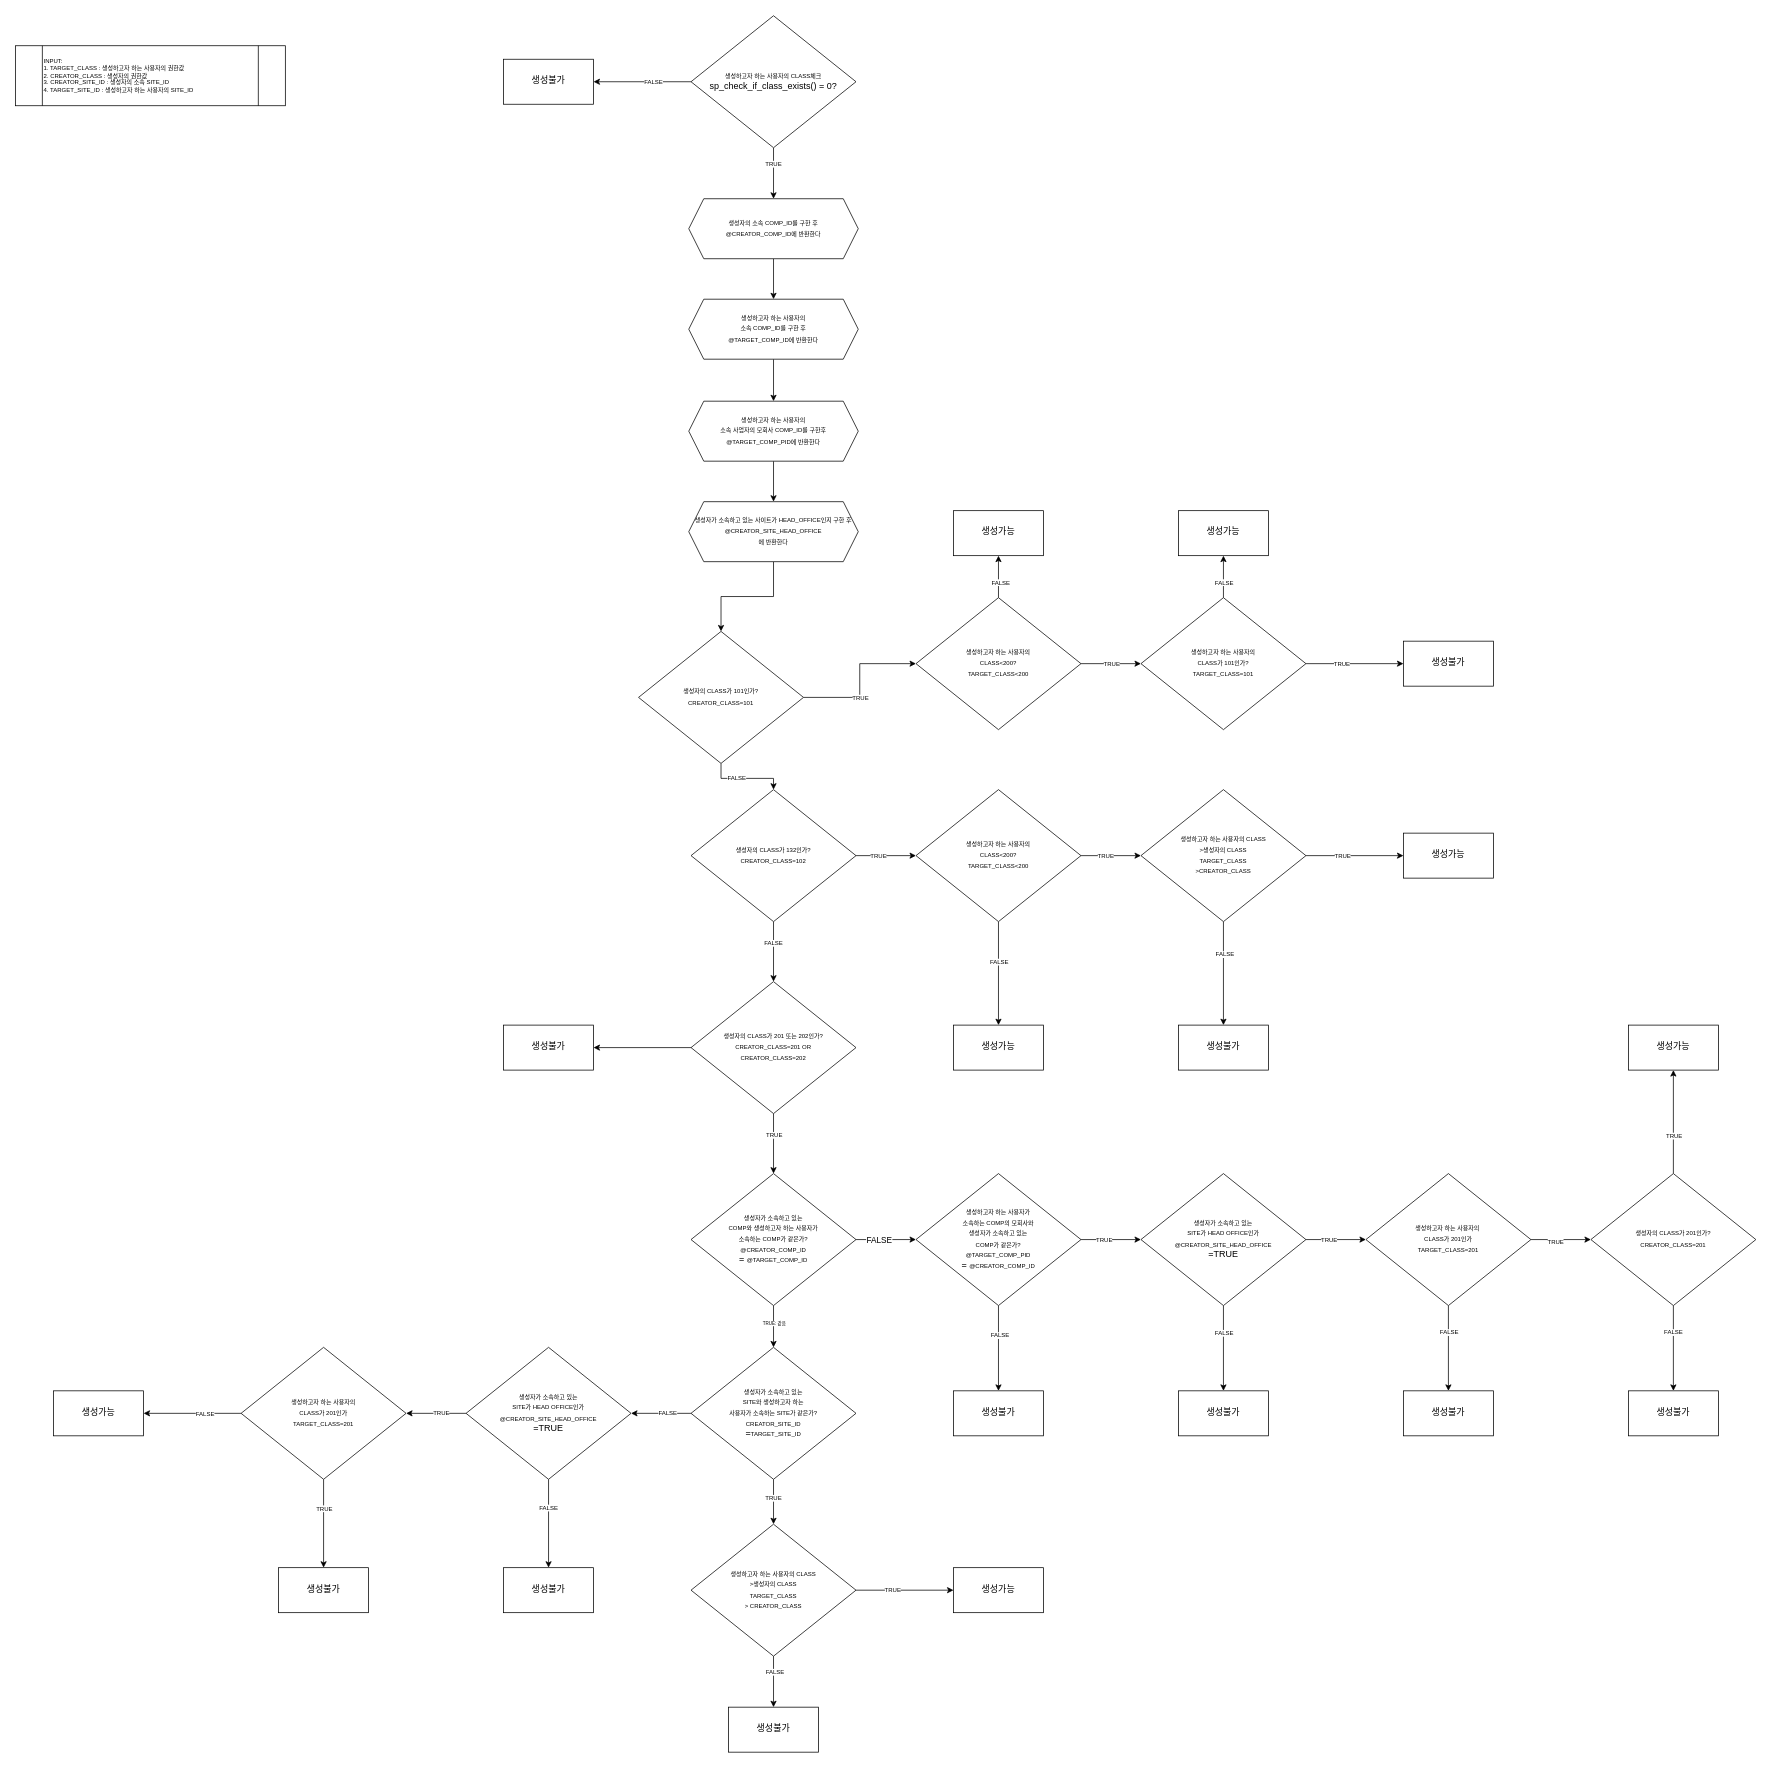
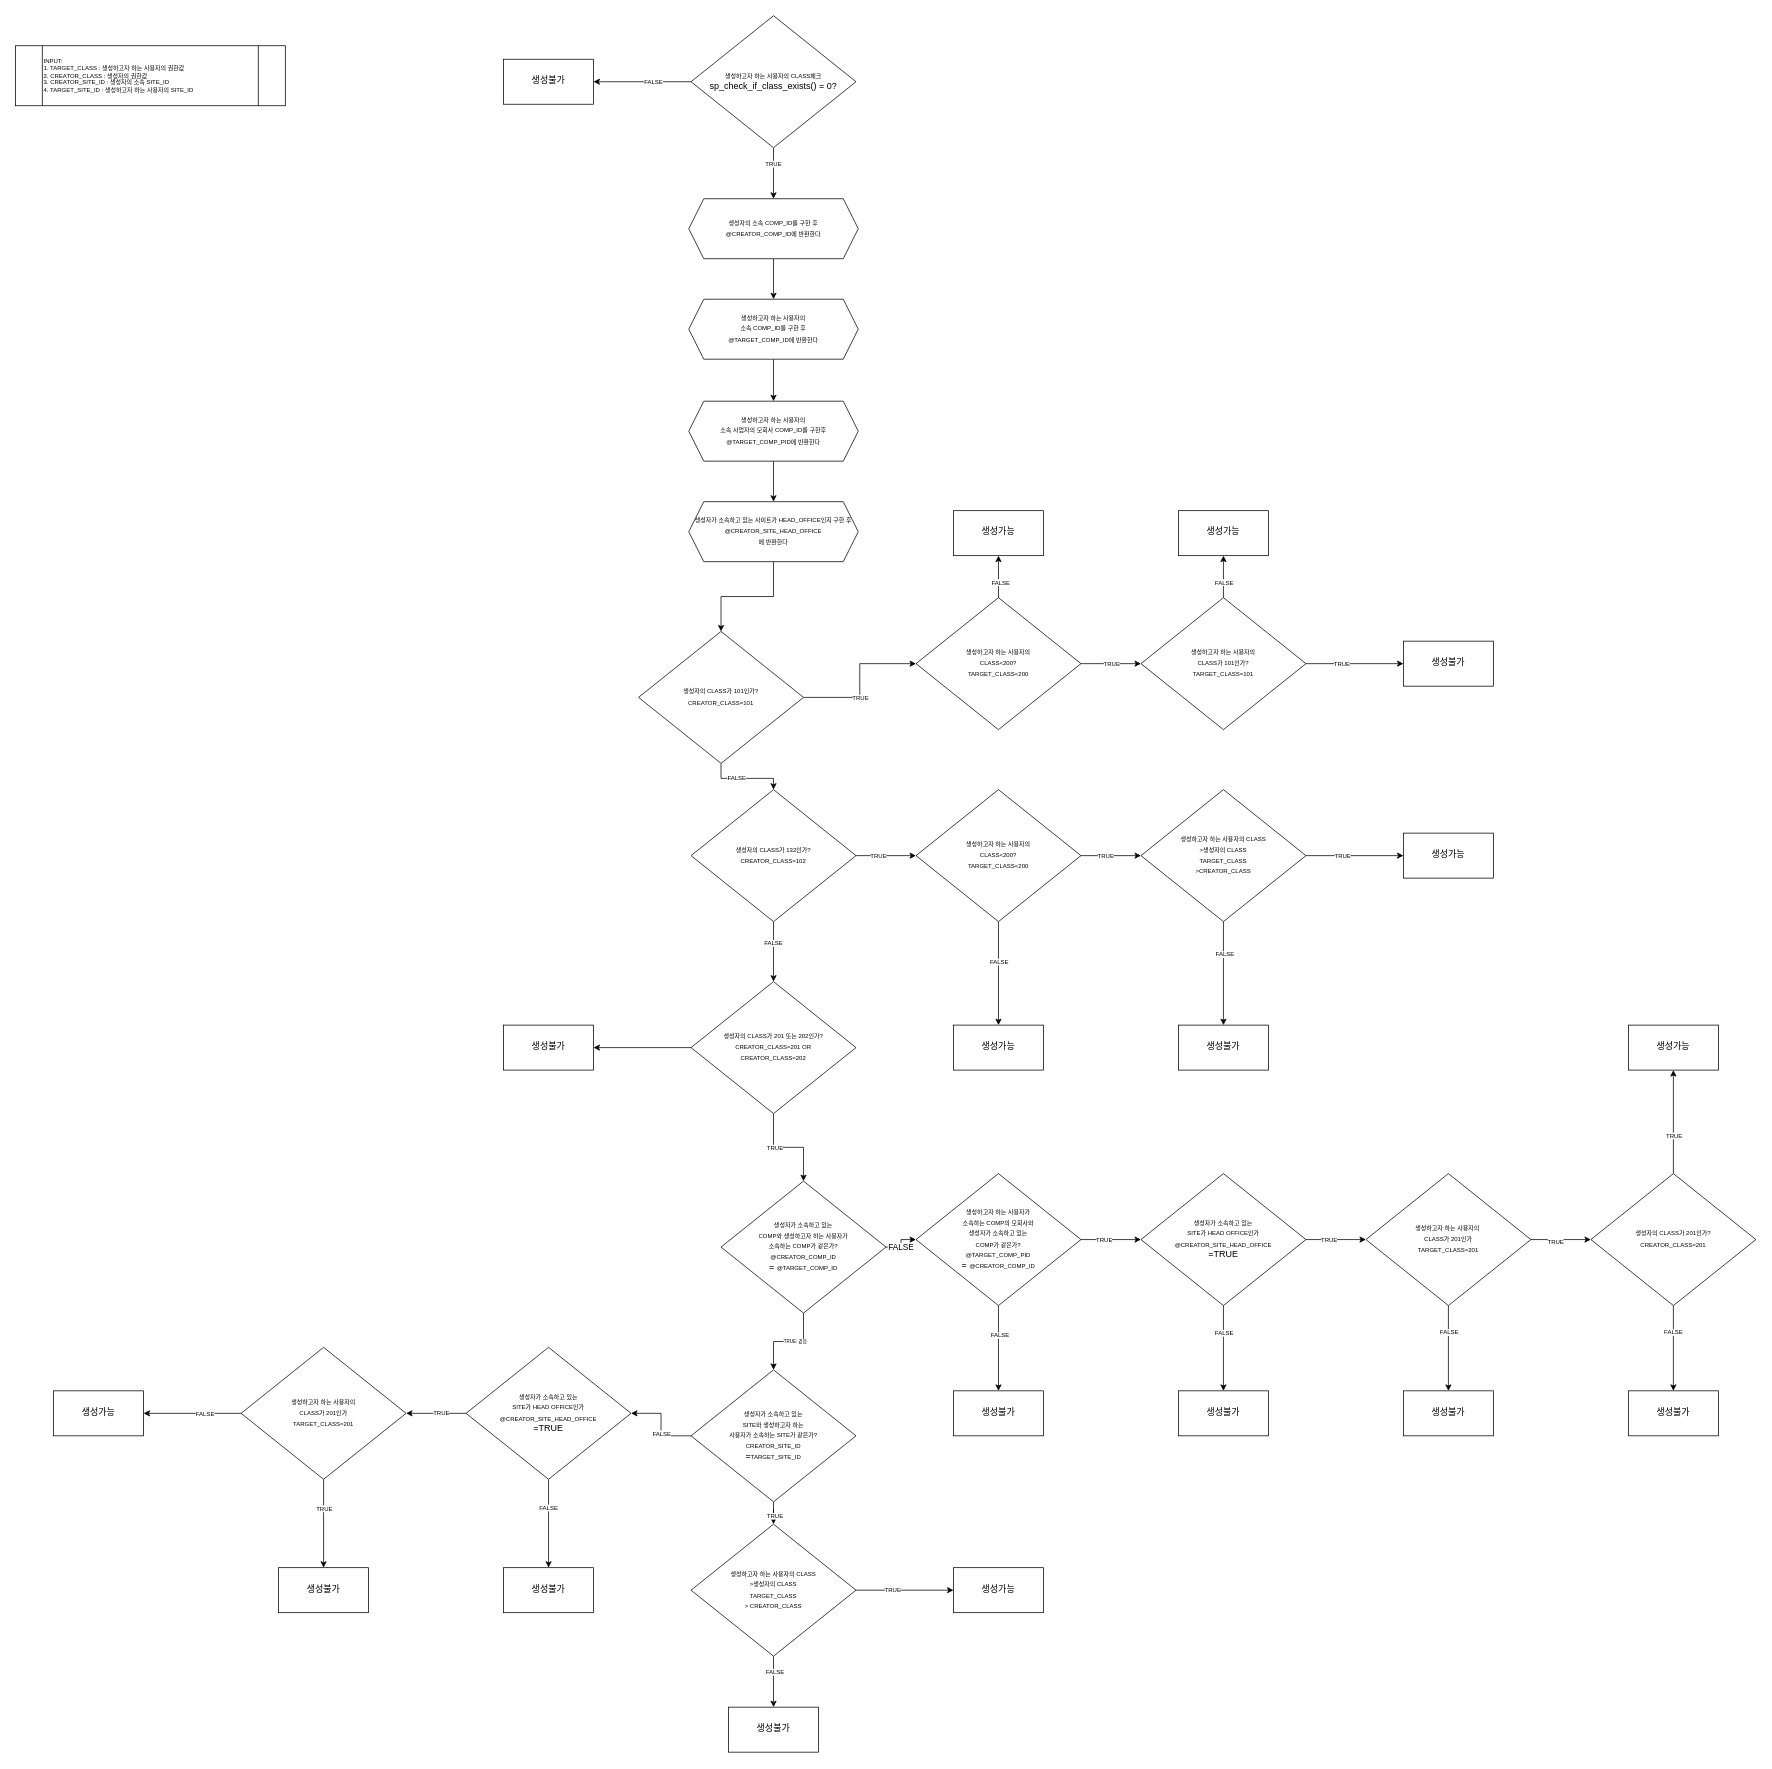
- <mxCell id="6" value="&lt;font&gt;&lt;span style=&quot;font-size: 8px&quot;&gt;생성자가 소속하고 있는&lt;br&gt;COMP와 생성하고자 하는 사용자가&lt;br&gt;소속하는 COMP가 같은가?&lt;br&gt;&lt;/span&gt;&lt;span style=&quot;font-size: 8px&quot;&gt;@CREATOR_COMP_ID&lt;/span&gt;&lt;span style=&quot;font-size: 8px ; text-align: left&quot;&gt;&lt;br&gt;&lt;/span&gt;=&amp;nbsp;&lt;span style=&quot;font-size: 8px&quot;&gt;@TARGET_COMP_ID&lt;/span&gt;&lt;br&gt;&lt;/font&gt;" style="rhombus;whiteSpace=wrap;html=1;shadow=0;fontFamily=Helvetica;fontSize=12;align=center;strokeWidth=1;spacing=6;spacingTop=-4;" vertex="1" parent="1"><mxGeometry x="921" y="1564" width="220" height="176" as="geometry" /></mxCell>
+ <mxCell id="6" value="&lt;font&gt;&lt;span style=&quot;font-size: 8px&quot;&gt;생성자가 소속하고 있는&lt;br&gt;COMP와 생성하고자 하는 사용자가&lt;br&gt;소속하는 COMP가 같은가?&lt;br&gt;&lt;/span&gt;&lt;span style=&quot;font-size: 8px&quot;&gt;@CREATOR_COMP_ID&lt;/span&gt;&lt;span style=&quot;font-size: 8px ; text-align: left&quot;&gt;&lt;br&gt;&lt;/span&gt;=&amp;nbsp;&lt;span style=&quot;font-size: 8px&quot;&gt;@TARGET_COMP_ID&lt;/span&gt;&lt;br&gt;&lt;/font&gt;" style="rhombus;whiteSpace=wrap;html=1;shadow=0;fontFamily=Helvetica;fontSize=12;align=center;strokeWidth=1;spacing=6;spacingTop=-4;" vertex="1" parent="1"><mxGeometry x="961" y="1574" width="220" height="176" as="geometry" /></mxCell>
- <mxCell id="11" value="&lt;font&gt;&lt;font style=&quot;font-size: 8px&quot;&gt;&lt;font&gt;생성자가 소속하고 있는&lt;br&gt;SITE와 생성하고자 하는&lt;br&gt;&lt;/font&gt;사용자가 소속하는 SITE가 같은가?&lt;br&gt;&lt;/font&gt;&lt;span style=&quot;font-size: 8px ; text-align: left&quot;&gt;CREATOR_SITE_ID&lt;br&gt;&lt;/span&gt;=&lt;span style=&quot;font-size: 8px ; text-align: left&quot;&gt;TARGET_SITE_ID&lt;/span&gt;&lt;br&gt;&lt;/font&gt;" style="rhombus;whiteSpace=wrap;html=1;shadow=0;fontFamily=Helvetica;fontSize=12;align=center;strokeWidth=1;spacing=6;spacingTop=-4;" vertex="1" parent="1"><mxGeometry x="921" y="1795.71" width="220" height="176" as="geometry" /></mxCell>
+ <mxCell id="11" value="&lt;font&gt;&lt;font style=&quot;font-size: 8px&quot;&gt;&lt;font&gt;생성자가 소속하고 있는&lt;br&gt;SITE와 생성하고자 하는&lt;br&gt;&lt;/font&gt;사용자가 소속하는 SITE가 같은가?&lt;br&gt;&lt;/font&gt;&lt;span style=&quot;font-size: 8px ; text-align: left&quot;&gt;CREATOR_SITE_ID&lt;br&gt;&lt;/span&gt;=&lt;span style=&quot;font-size: 8px ; text-align: left&quot;&gt;TARGET_SITE_ID&lt;/span&gt;&lt;br&gt;&lt;/font&gt;" style="rhombus;whiteSpace=wrap;html=1;shadow=0;fontFamily=Helvetica;fontSize=12;align=center;strokeWidth=1;spacing=6;spacingTop=-4;" vertex="1" parent="1"><mxGeometry x="921" y="1825.71" width="220" height="176" as="geometry" /></mxCell>
